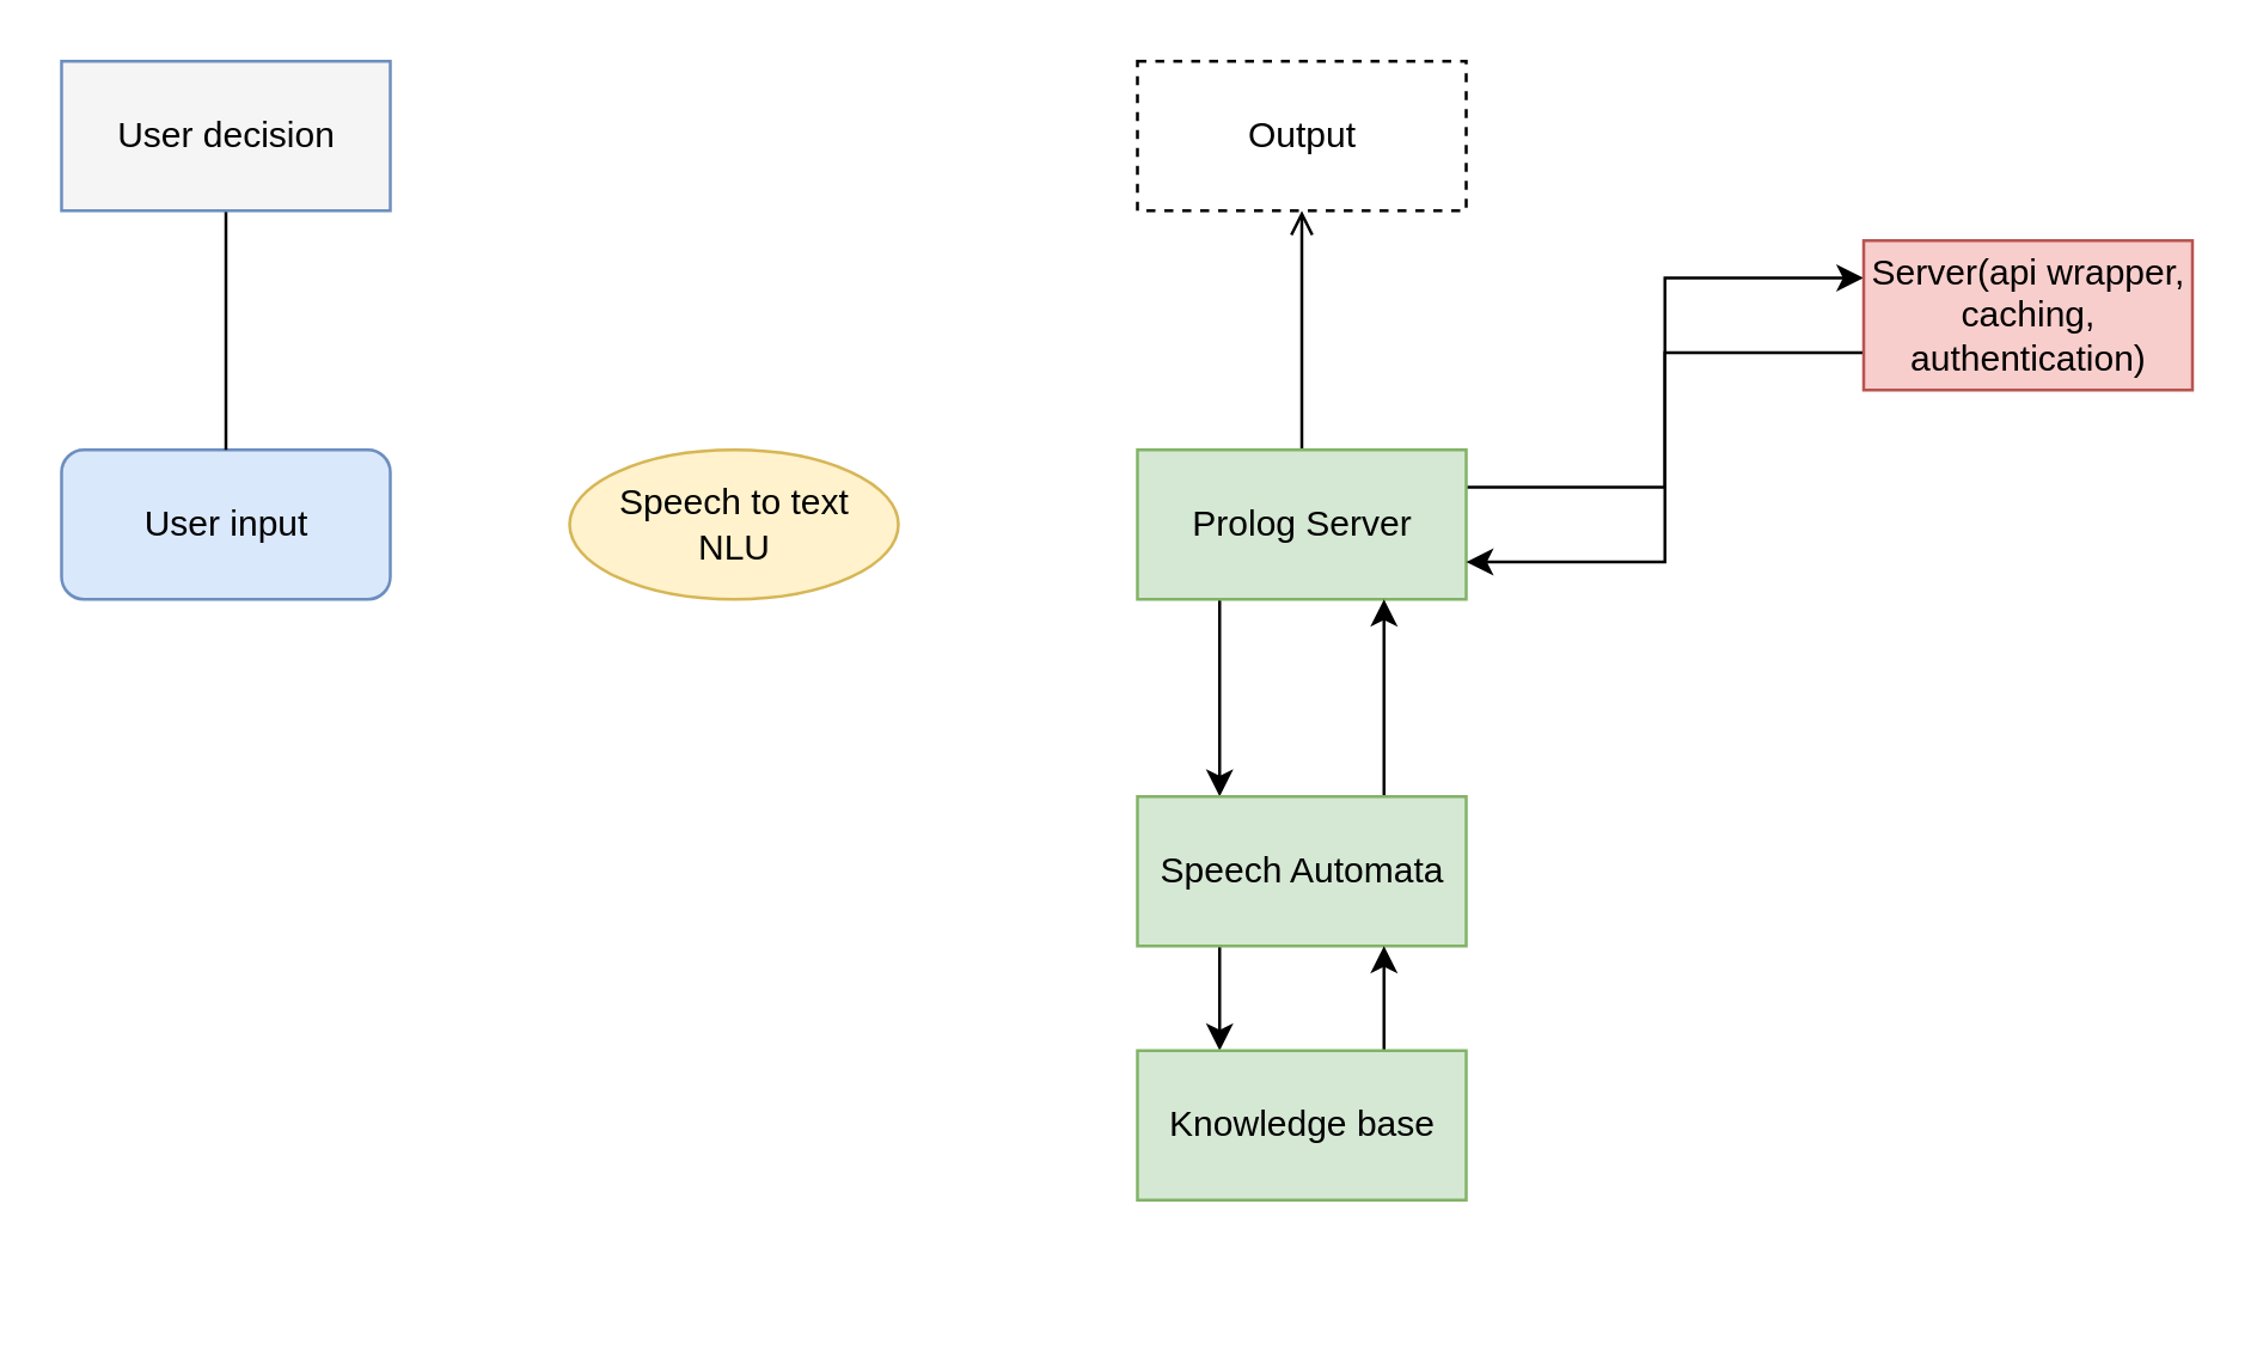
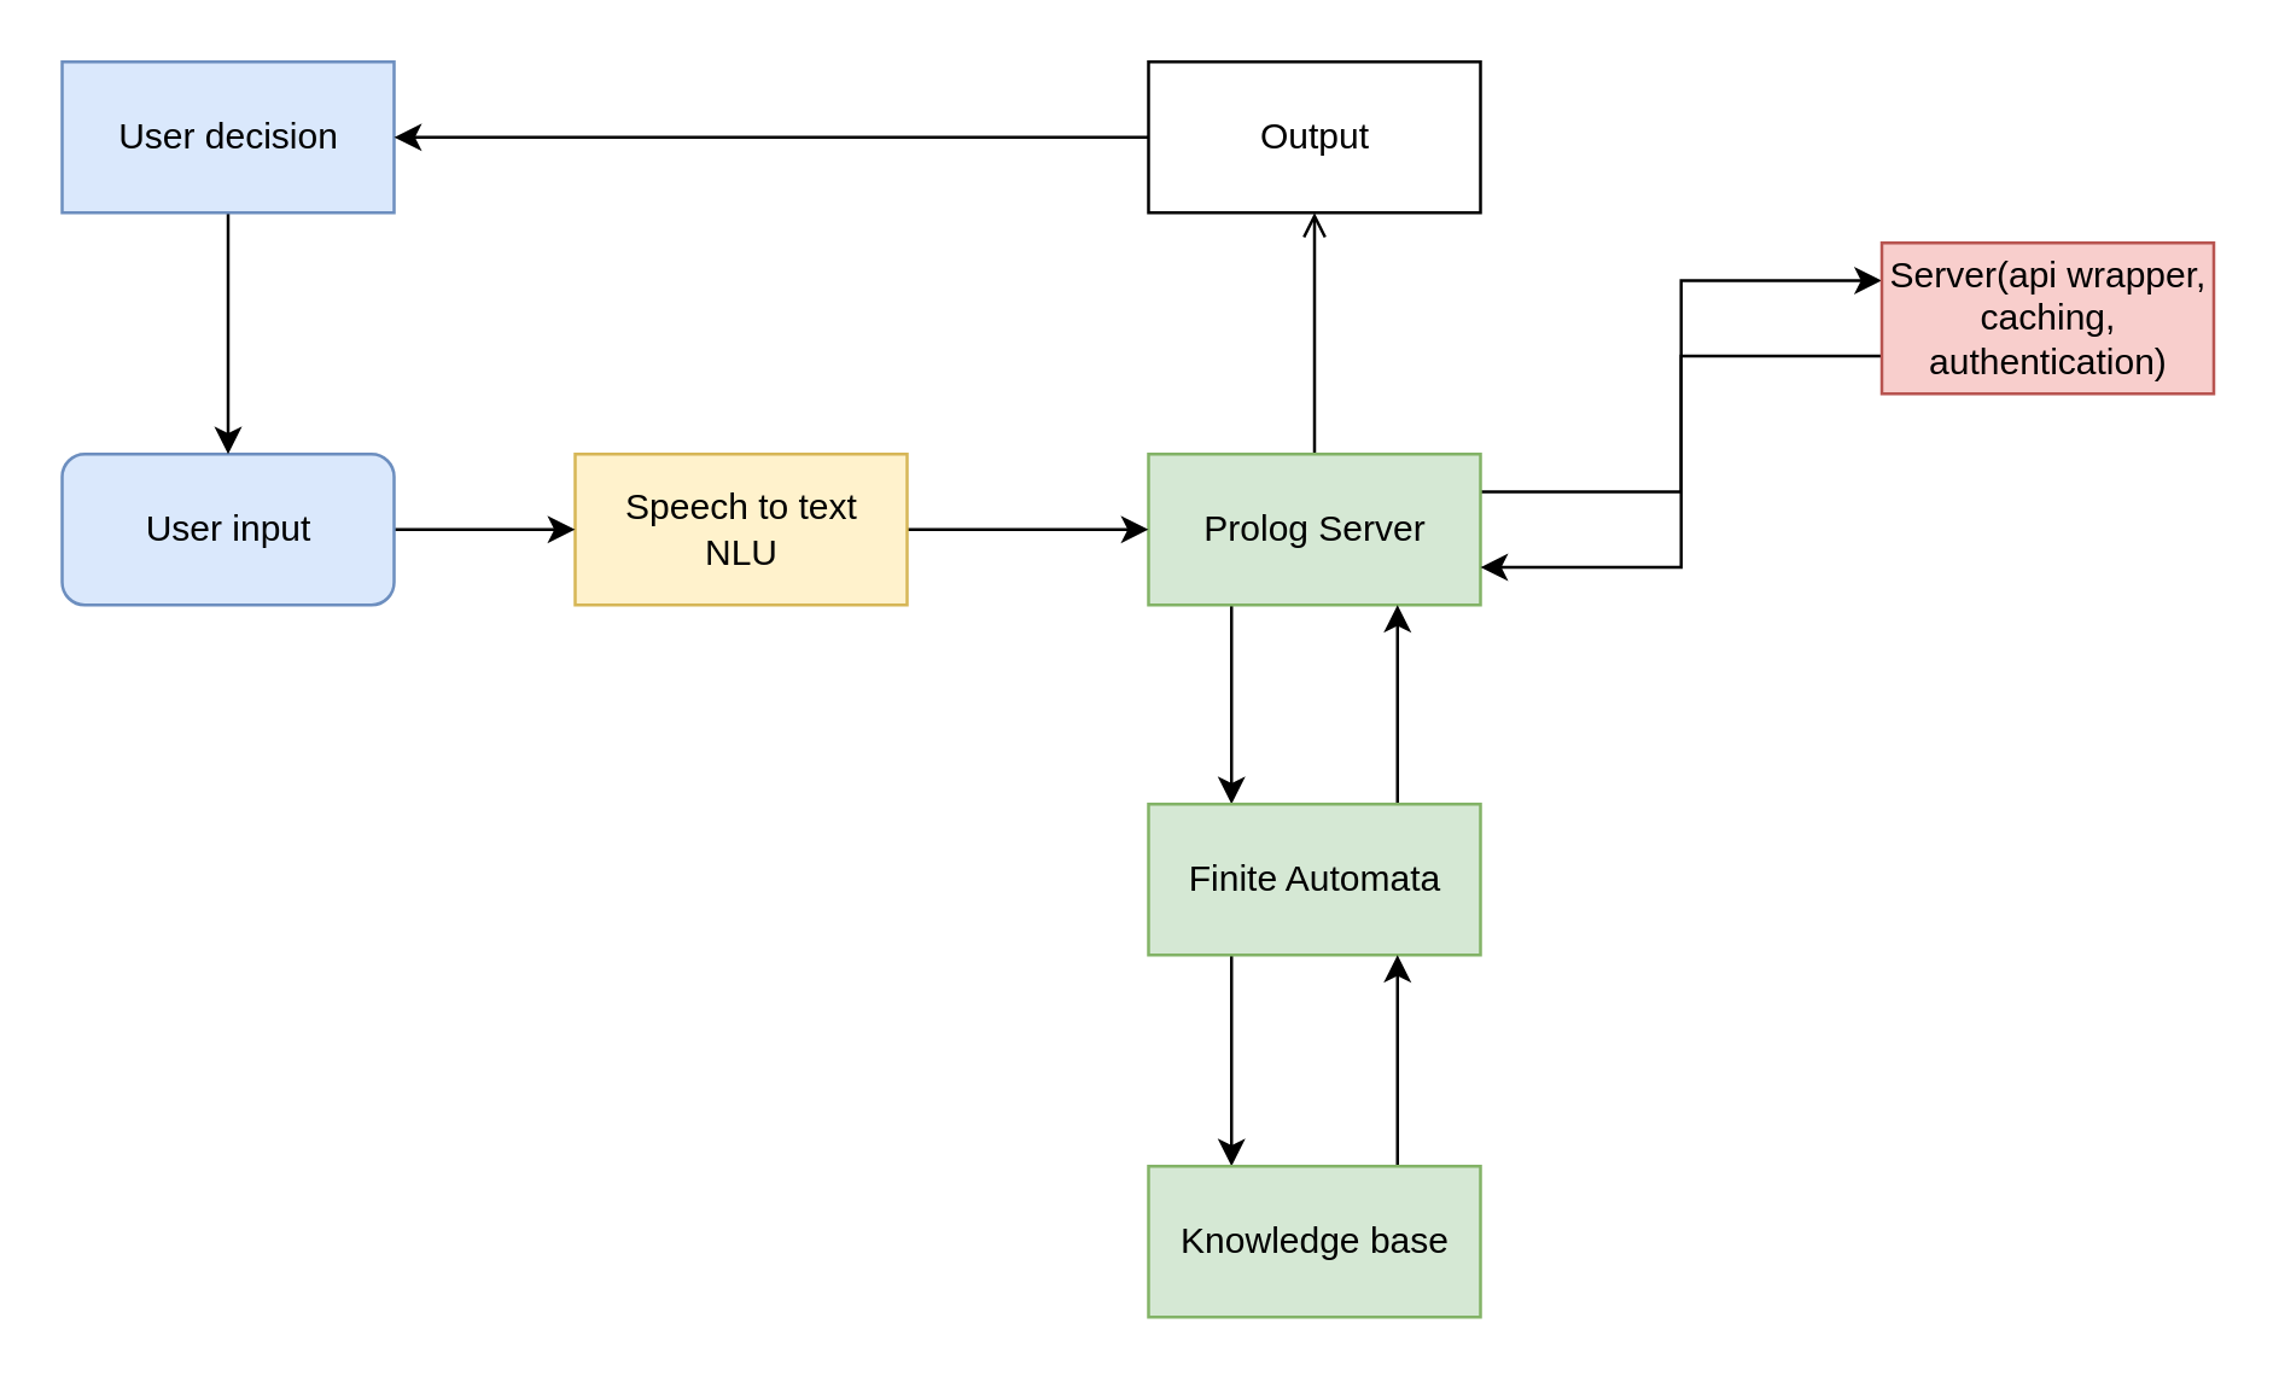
- <mxCell id="18" value="User decision" style="html=1;fillColor=#f5f5f5;strokeColor=#6c8ebf;" vertex="1" parent="1"><mxGeometry x="20" y="20" width="110" height="50" as="geometry" /></mxCell>
+ <mxCell id="18" value="User decision" style="html=1;fillColor=#dae8fc;strokeColor=#6c8ebf;" vertex="1" parent="1"><mxGeometry x="20" y="20" width="110" height="50" as="geometry" /></mxCell>
+ <mxCell id="19" style="edgeStyle=orthogonalEdgeStyle;rounded=0;orthogonalLoop=1;jettySize=auto;html=1;" edge="1" parent="1" source="20" target="18"><mxGeometry relative="1" as="geometry" /></mxCell>
- <mxCell id="20" value="Output" style="html=1;dashed=1;" vertex="1" parent="1"><mxGeometry x="380" y="20" width="110" height="50" as="geometry" /></mxCell>
+ <mxCell id="20" value="Output" style="html=1;" vertex="1" parent="1"><mxGeometry x="380" y="20" width="110" height="50" as="geometry" /></mxCell>
- <mxCell id="17" style="edgeStyle=orthogonalEdgeStyle;rounded=0;orthogonalLoop=1;jettySize=auto;html=1;endArrow=none;" edge="1" parent="1" source="18" target="16"><mxGeometry relative="1" as="geometry" /></mxCell>
+ <mxCell id="17" style="edgeStyle=orthogonalEdgeStyle;rounded=0;orthogonalLoop=1;jettySize=auto;html=1;" edge="1" parent="1" source="18" target="16"><mxGeometry relative="1" as="geometry" /></mxCell>
+ <mxCell id="15" style="edgeStyle=orthogonalEdgeStyle;rounded=0;orthogonalLoop=1;jettySize=auto;html=1;entryX=0;entryY=0.5;entryDx=0;entryDy=0;" edge="1" parent="1" source="16" target="14"><mxGeometry relative="1" as="geometry" /></mxCell>
- <mxCell id="14" value="Speech to text&lt;br&gt;NLU" style="ellipse;html=1;fillColor=#fff2cc;strokeColor=#d6b656;" vertex="1" parent="1"><mxGeometry x="190" y="150" width="110" height="50" as="geometry" /></mxCell>
+ <mxCell id="14" value="Speech to text&lt;br&gt;NLU" style="html=1;fillColor=#fff2cc;strokeColor=#d6b656;" vertex="1" parent="1"><mxGeometry x="190" y="150" width="110" height="50" as="geometry" /></mxCell>
+ <mxCell id="13" style="edgeStyle=orthogonalEdgeStyle;rounded=0;orthogonalLoop=1;jettySize=auto;html=1;entryX=0;entryY=0.5;entryDx=0;entryDy=0;" edge="1" parent="1" source="14" target="5"><mxGeometry relative="1" as="geometry" /></mxCell>
- <mxCell id="8" value="Speech Automata" style="html=1;fillColor=#d5e8d4;strokeColor=#82b366;" vertex="1" parent="1"><mxGeometry x="380" y="266" width="110" height="50" as="geometry" /></mxCell>
+ <mxCell id="8" value="Finite Automata" style="html=1;fillColor=#d5e8d4;strokeColor=#82b366;" vertex="1" parent="1"><mxGeometry x="380" y="266" width="110" height="50" as="geometry" /></mxCell>
- <mxCell id="12" value="Knowledge base" style="html=1;fillColor=#d5e8d4;strokeColor=#82b366;" vertex="1" parent="1"><mxGeometry x="380" y="351" width="110" height="50" as="geometry" /></mxCell>
+ <mxCell id="12" value="Knowledge base" style="html=1;fillColor=#d5e8d4;strokeColor=#82b366;" vertex="1" parent="1"><mxGeometry x="380" y="386" width="110" height="50" as="geometry" /></mxCell>
